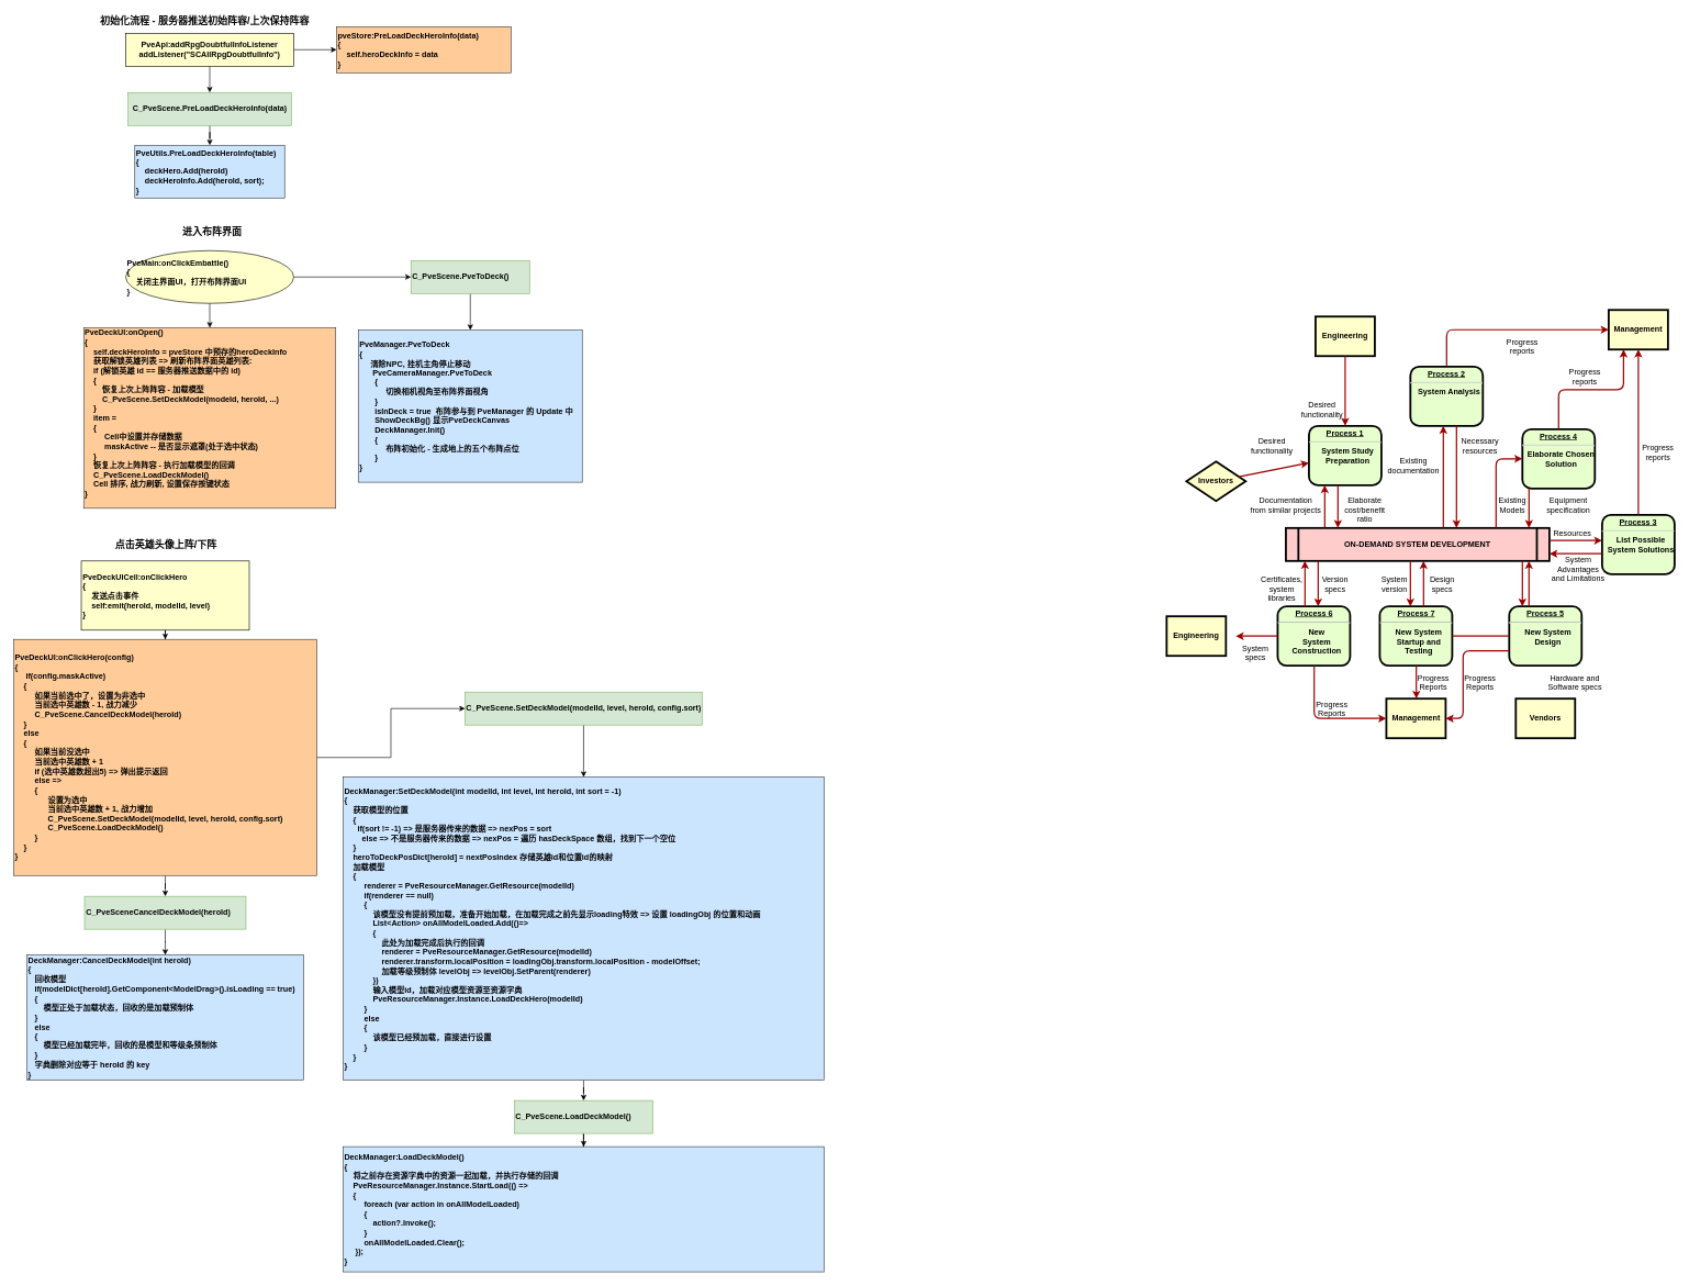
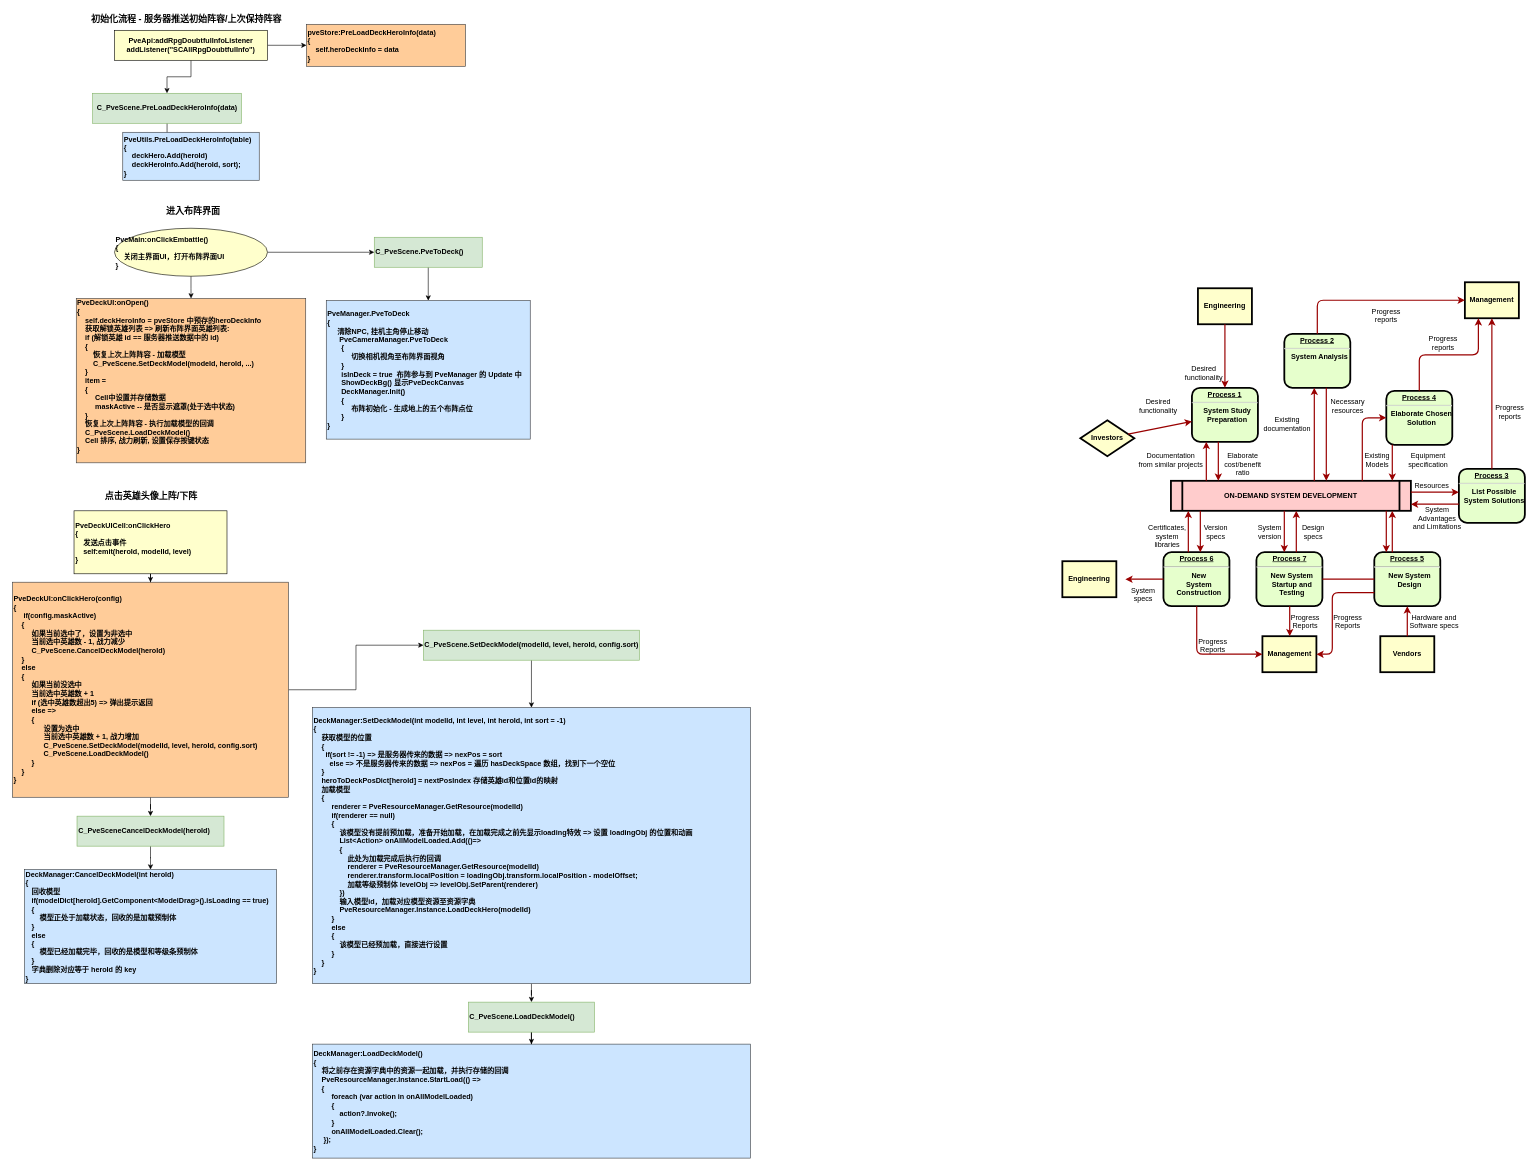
- <mxCell id="69" value="C_PveScene.PreLoadDeckHeroInfo(data)" style="whiteSpace=wrap;align=center;verticalAlign=middle;fontStyle=1;strokeWidth=1;fillColor=#d5e8d4;strokeColor=#82b366;" vertex="1" parent="1"><mxGeometry x="193.56" y="140" width="247.88" height="50" as="geometry" /></mxCell>
+ <mxCell id="69" value="C_PveScene.PreLoadDeckHeroInfo(data)" style="whiteSpace=wrap;align=center;verticalAlign=middle;fontStyle=1;strokeWidth=1;fillColor=#d5e8d4;strokeColor=#82b366;" vertex="1" parent="1"><mxGeometry x="153.56" y="155" width="247.88" height="50" as="geometry" /></mxCell>
+ <mxCell id="45" value="" style="edgeStyle=elbowEdgeStyle;elbow=horizontal;strokeColor=#990000;strokeWidth=2" parent="1" source="14" target="9" edge="1"><mxGeometry width="100" height="100" relative="1" as="geometry"><mxPoint x="2180" y="1110" as="sourcePoint" /><mxPoint x="2280" y="1010" as="targetPoint" /></mxGeometry></mxCell>
